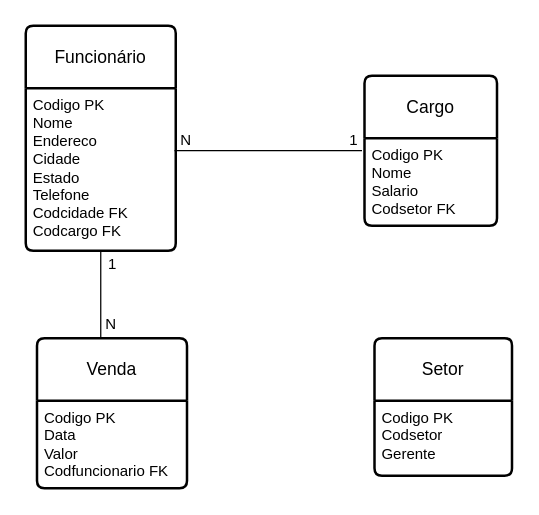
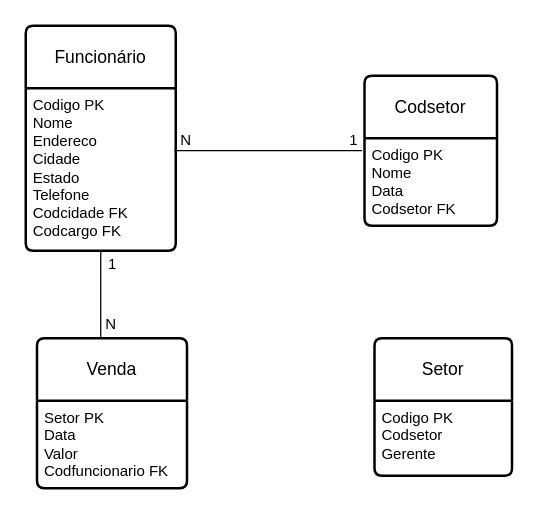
- <mxCell id="4" value="Cargo" style="swimlane;childLayout=stackLayout;horizontal=1;startSize=50;horizontalStack=0;rounded=1;fontSize=14;fontStyle=0;strokeWidth=2;resizeParent=0;resizeLast=1;shadow=0;dashed=0;align=center;arcSize=4;whiteSpace=wrap;html=1;" vertex="1" parent="1"><mxGeometry x="291" y="60" width="106" height="120" as="geometry" /></mxCell>
+ <mxCell id="4" value="Codsetor" style="swimlane;childLayout=stackLayout;horizontal=1;startSize=50;horizontalStack=0;rounded=1;fontSize=14;fontStyle=0;strokeWidth=2;resizeParent=0;resizeLast=1;shadow=0;dashed=0;align=center;arcSize=4;whiteSpace=wrap;html=1;" vertex="1" parent="1"><mxGeometry x="291" y="60" width="106" height="120" as="geometry" /></mxCell>
- <mxCell id="5" value="Codigo PK&lt;br&gt;Nome&lt;br&gt;Salario&lt;br&gt;Codsetor FK" style="align=left;strokeColor=none;fillColor=none;spacingLeft=4;fontSize=12;verticalAlign=top;resizable=0;rotatable=0;part=1;html=1;" vertex="1" parent="4"><mxGeometry y="50" width="106" height="70" as="geometry" /></mxCell>
+ <mxCell id="5" value="Codigo PK&lt;br&gt;Nome&lt;br&gt;Data&lt;br&gt;Codsetor FK" style="align=left;strokeColor=none;fillColor=none;spacingLeft=4;fontSize=12;verticalAlign=top;resizable=0;rotatable=0;part=1;html=1;" vertex="1" parent="4"><mxGeometry y="50" width="106" height="70" as="geometry" /></mxCell>
- <mxCell id="9" value="Codigo PK&lt;br&gt;Data&lt;br&gt;Valor&lt;br&gt;Codfuncionario FK" style="align=left;strokeColor=none;fillColor=none;spacingLeft=4;fontSize=12;verticalAlign=top;resizable=0;rotatable=0;part=1;html=1;" vertex="1" parent="8"><mxGeometry y="50" width="120" height="70" as="geometry" /></mxCell>
+ <mxCell id="9" value="Setor PK&lt;br&gt;Data&lt;br&gt;Valor&lt;br&gt;Codfuncionario FK" style="align=left;strokeColor=none;fillColor=none;spacingLeft=4;fontSize=12;verticalAlign=top;resizable=0;rotatable=0;part=1;html=1;" vertex="1" parent="8"><mxGeometry y="50" width="120" height="70" as="geometry" /></mxCell>
